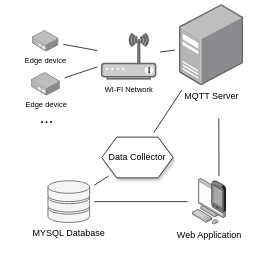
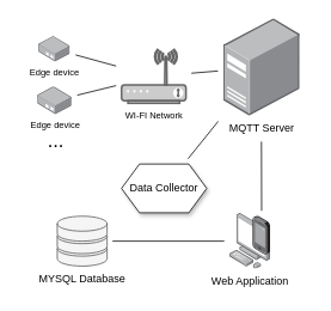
- <mxCell id="3" value="MQTT Server" style="points=[];aspect=fixed;html=1;align=center;shadow=0;dashed=0;image;image=img/lib/allied_telesis/computer_and_terminals/Server_Desktop.svg;sketch=0;" vertex="1" parent="1"><mxGeometry x="238.5" y="5.17" width="85.49" height="108.36" as="geometry" /></mxCell>
+ <mxCell id="3" value="MQTT Server" style="points=[];aspect=fixed;html=1;align=center;shadow=0;dashed=0;image;image=img/lib/allied_telesis/computer_and_terminals/Server_Desktop.svg;sketch=0;" vertex="1" parent="1"><mxGeometry x="248.5" y="20.17" width="85.49" height="108.36" as="geometry" /></mxCell>
- <mxCell id="16" value="&lt;font color=&quot;#000000&quot; style=&quot;font-size: 10px&quot;&gt;WI-FI Network&lt;/font&gt;" style="fontColor=#0066CC;verticalAlign=top;verticalLabelPosition=bottom;labelPosition=center;align=center;html=1;outlineConnect=0;fillColor=#CCCCCC;gradientColor=none;gradientDirection=north;strokeWidth=2;shape=mxgraph.networks.wireless_modem;strokeColor=#666666;" vertex="1" parent="1"><mxGeometry x="135" y="44.35" width="71.85" height="60" as="geometry" /></mxCell>
+ <mxCell id="16" value="&lt;font color=&quot;#000000&quot; style=&quot;font-size: 10px&quot;&gt;WI-FI Network&lt;/font&gt;" style="fontColor=#0066CC;verticalAlign=top;verticalLabelPosition=bottom;labelPosition=center;align=center;html=1;outlineConnect=0;fillColor=#CCCCCC;gradientColor=none;gradientDirection=north;strokeWidth=2;shape=mxgraph.networks.wireless_modem;strokeColor=#666666;" vertex="1" parent="1"><mxGeometry x="135" y="54.35" width="71.85" height="60" as="geometry" /></mxCell>
- <mxCell id="10" style="edgeStyle=none;rounded=0;comic=0;sketch=0;jumpStyle=arc;orthogonalLoop=1;jettySize=auto;html=1;shadow=0;sourcePerimeterSpacing=6;endArrow=none;endFill=0;targetPerimeterSpacing=6;strokeColor=#000000;" edge="1" parent="1" source="11" target="9"><mxGeometry relative="1" as="geometry" /></mxCell>
